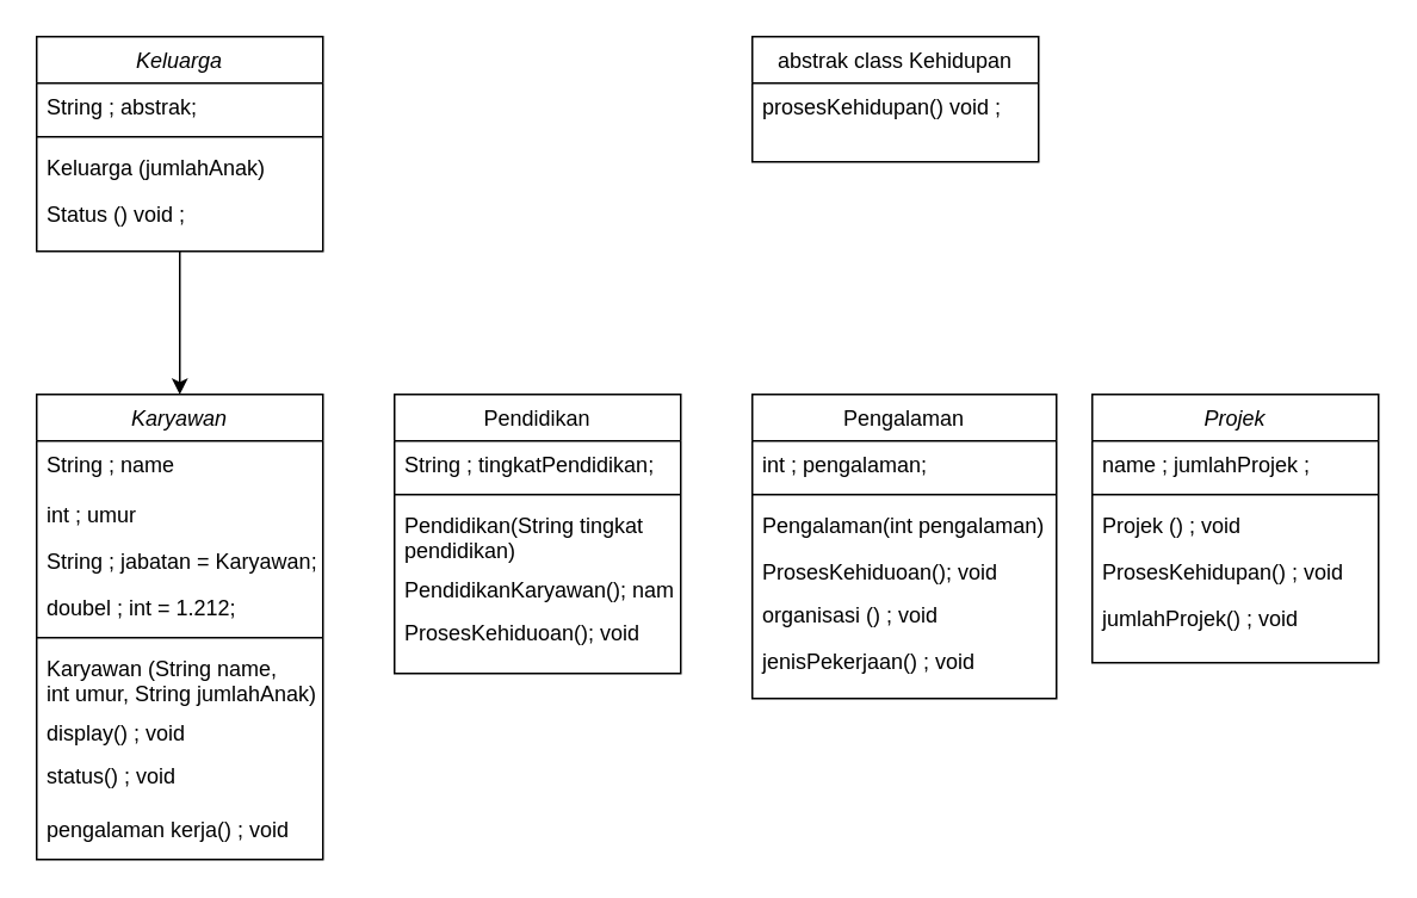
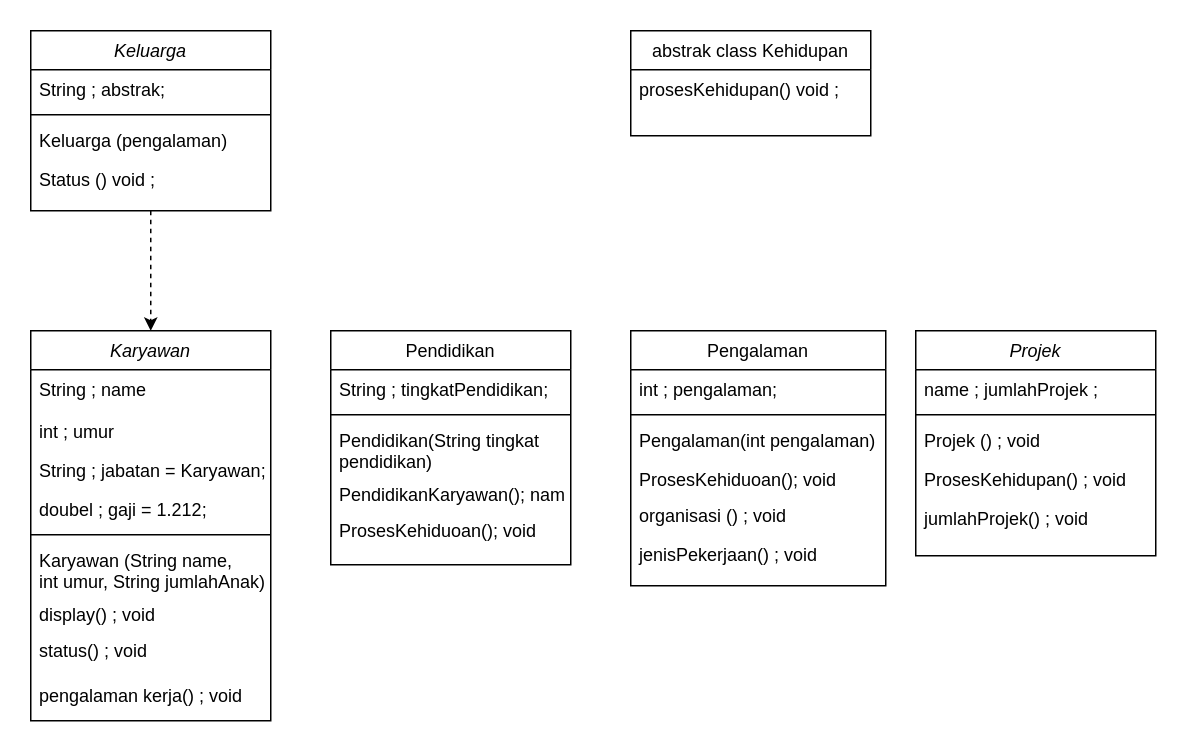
- <mxCell id="6" value="Keluarga (jumlahAnak)" style="text;align=left;verticalAlign=top;spacingLeft=4;spacingRight=4;overflow=hidden;rotatable=0;points=[[0,0.5],[1,0.5]];portConstraint=eastwest;" parent="3" vertex="1"><mxGeometry y="60" width="160" height="26" as="geometry" /></mxCell>
+ <mxCell id="6" value="Keluarga (pengalaman)" style="text;align=left;verticalAlign=top;spacingLeft=4;spacingRight=4;overflow=hidden;rotatable=0;points=[[0,0.5],[1,0.5]];portConstraint=eastwest;" parent="3" vertex="1"><mxGeometry y="60" width="160" height="26" as="geometry" /></mxCell>
- <mxCell id="2" style="edgeStyle=orthogonalEdgeStyle;rounded=0;orthogonalLoop=1;jettySize=auto;html=1;exitX=0.5;exitY=1;exitDx=0;exitDy=0;entryX=0.5;entryY=0;entryDx=0;entryDy=0;" edge="1" parent="1" source="3" target="23"><mxGeometry relative="1" as="geometry"><mxPoint x="120" y="260" as="targetPoint" /></mxGeometry></mxCell>
+ <mxCell id="2" style="edgeStyle=orthogonalEdgeStyle;rounded=0;orthogonalLoop=1;jettySize=auto;html=1;exitX=0.5;exitY=1;exitDx=0;exitDy=0;entryX=0.5;entryY=0;entryDx=0;entryDy=0;dashed=1;" edge="1" parent="1" source="3" target="23"><mxGeometry relative="1" as="geometry"><mxPoint x="120" y="260" as="targetPoint" /></mxGeometry></mxCell>
- <mxCell id="27" value="doubel ; int = 1.212; " style="text;align=left;verticalAlign=top;spacingLeft=4;spacingRight=4;overflow=hidden;rotatable=0;points=[[0,0.5],[1,0.5]];portConstraint=eastwest;rounded=0;shadow=0;html=0;" vertex="1" parent="23"><mxGeometry y="106" width="160" height="26" as="geometry" /></mxCell>
+ <mxCell id="27" value="doubel ; gaji = 1.212; " style="text;align=left;verticalAlign=top;spacingLeft=4;spacingRight=4;overflow=hidden;rotatable=0;points=[[0,0.5],[1,0.5]];portConstraint=eastwest;rounded=0;shadow=0;html=0;" vertex="1" parent="23"><mxGeometry y="106" width="160" height="26" as="geometry" /></mxCell>
